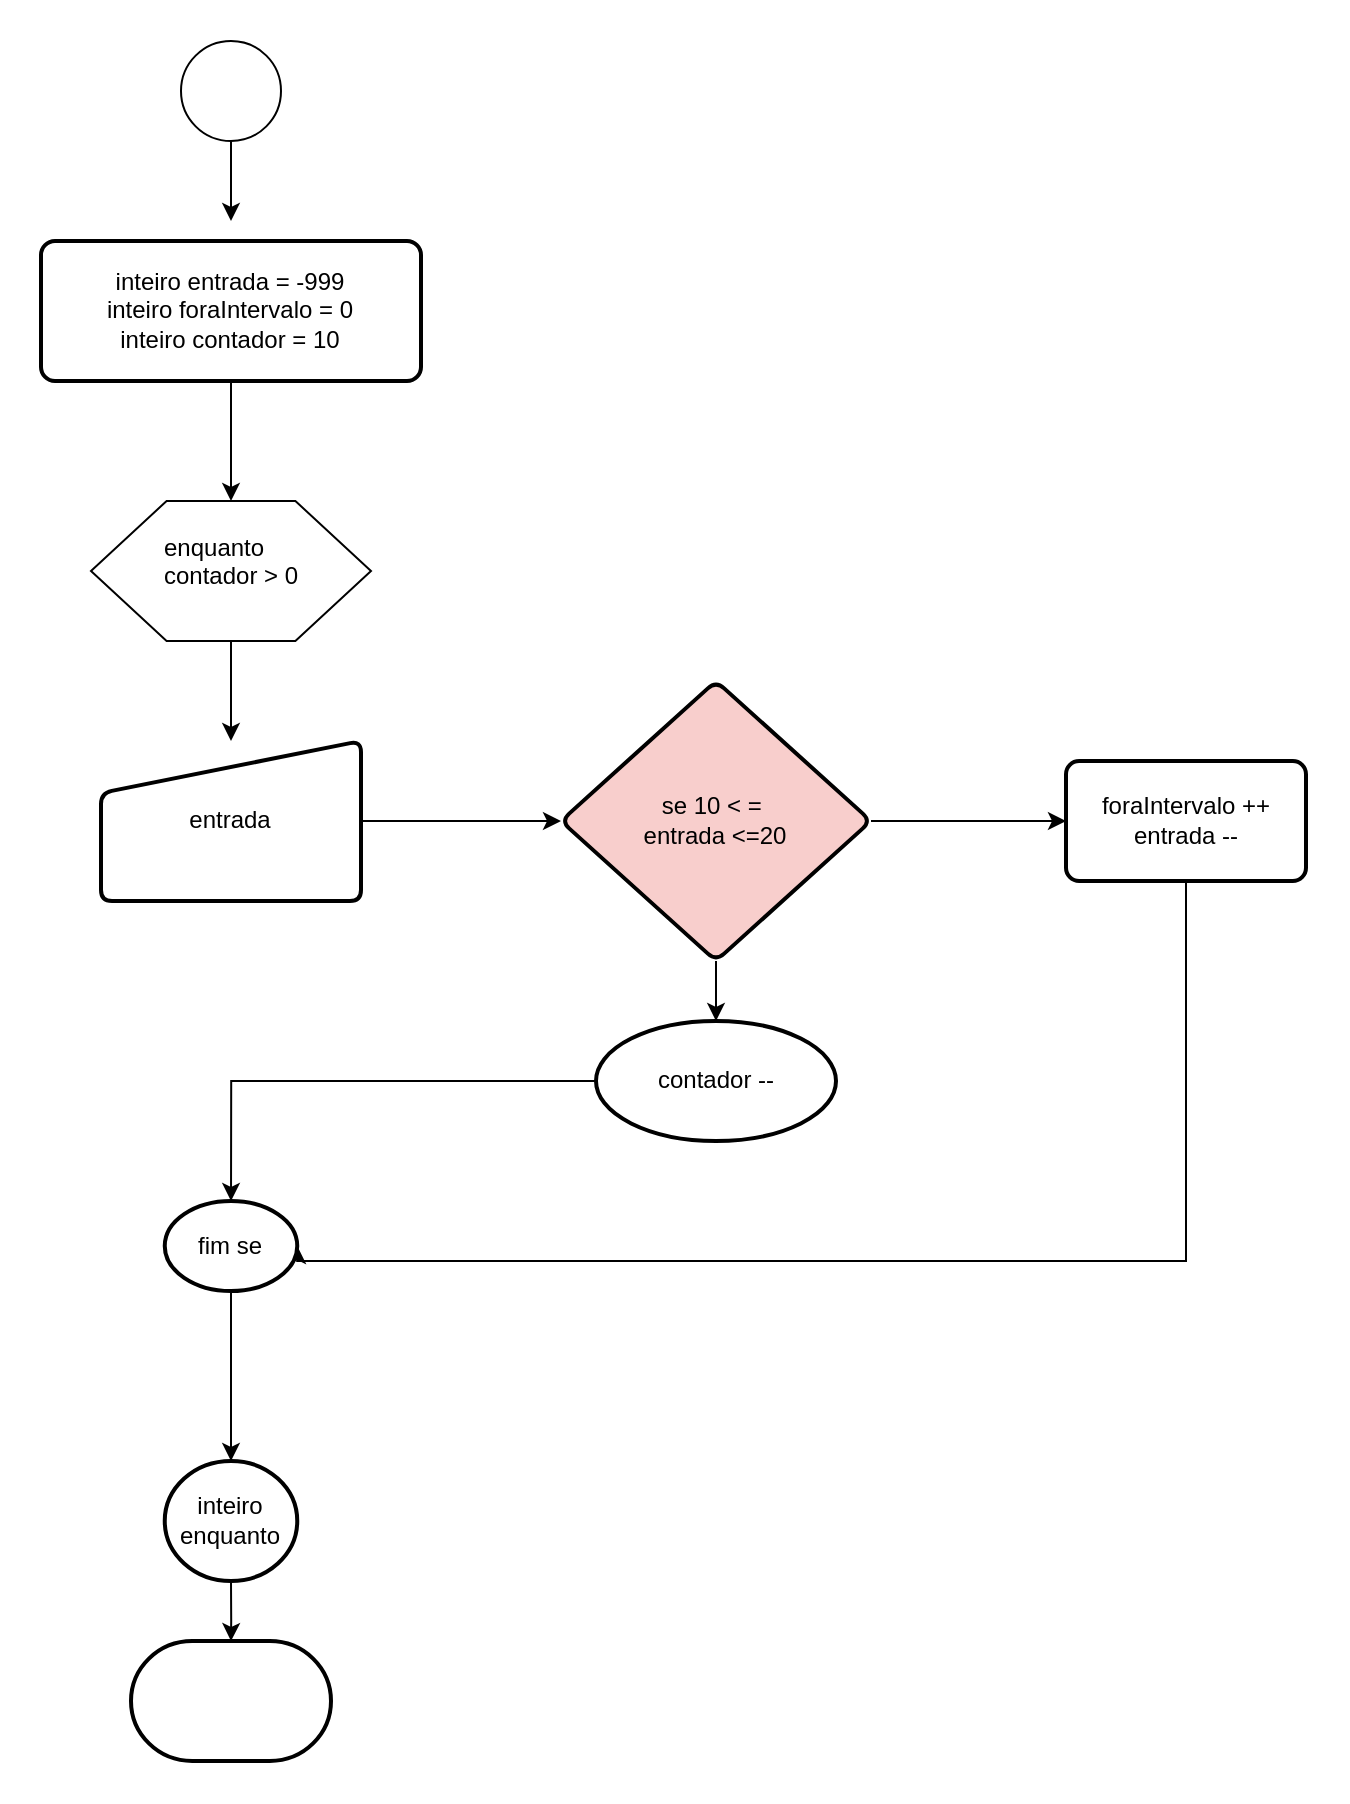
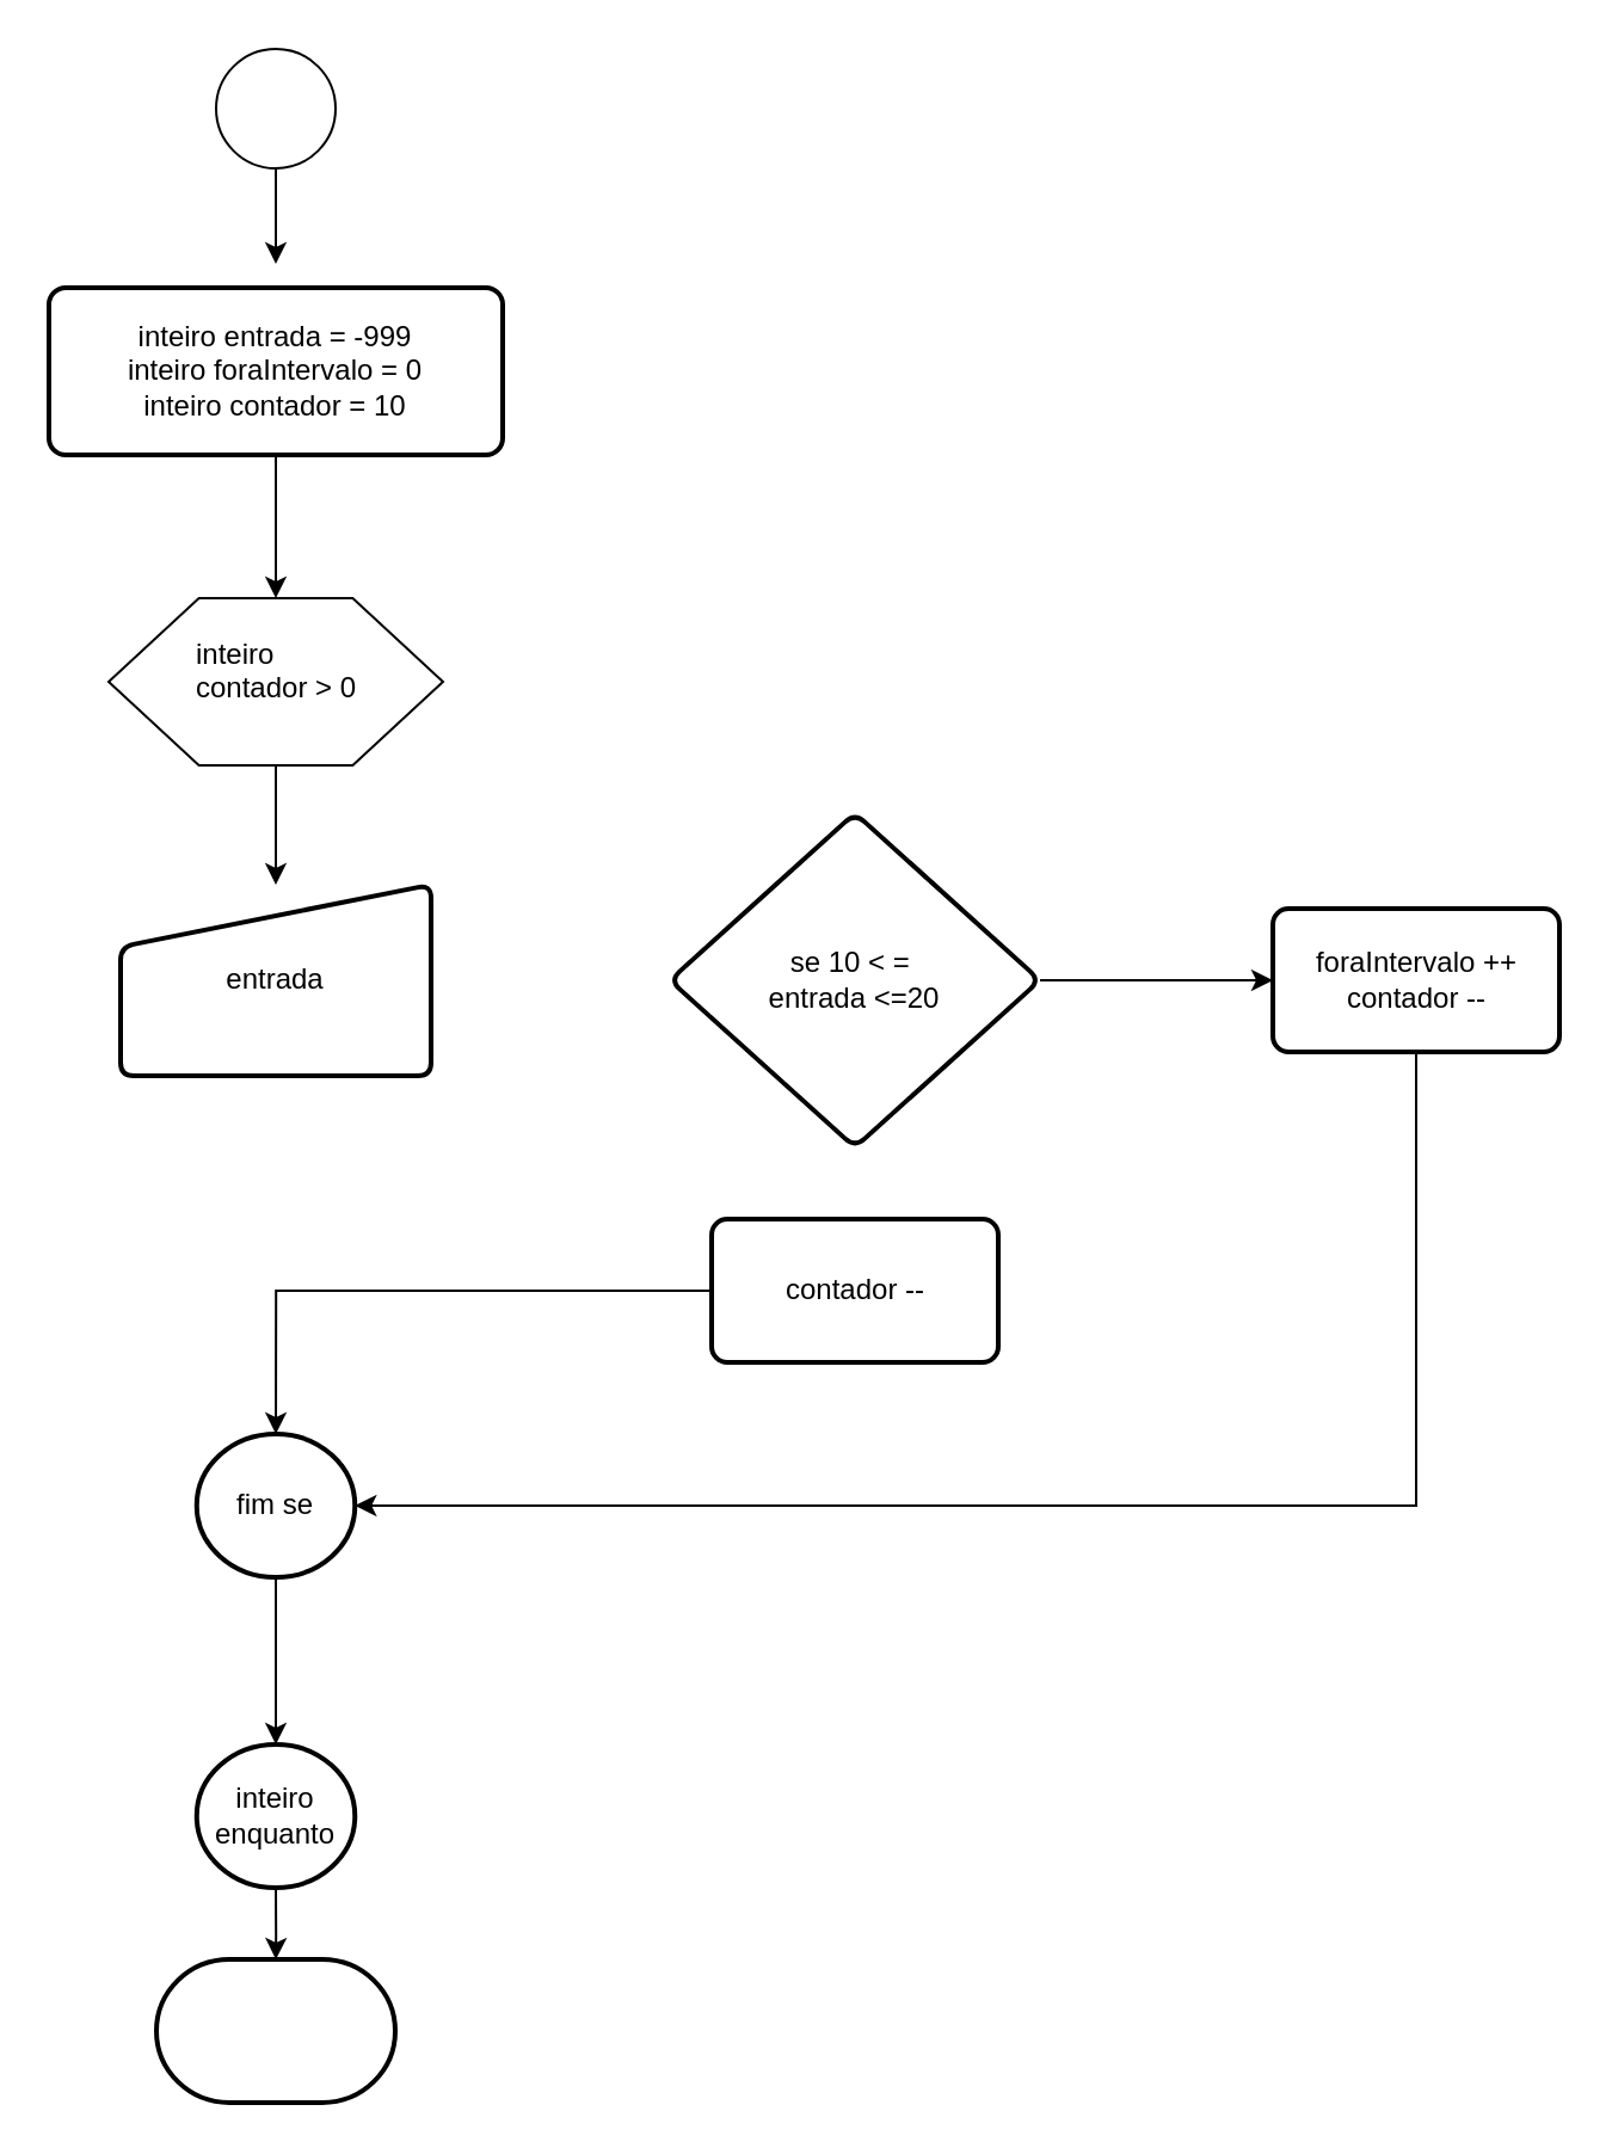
- <mxCell id="11" value="&lt;div&gt;enquanto&amp;nbsp;&lt;/div&gt;&lt;div&gt;contador &amp;gt; 0&lt;/div&gt;" style="text;whiteSpace=wrap;html=1;" vertex="1" parent="1"><mxGeometry x="80" y="260" width="110" height="50" as="geometry" /></mxCell>
+ <mxCell id="11" value="&lt;div&gt;inteiro&amp;nbsp;&lt;/div&gt;&lt;div&gt;contador &amp;gt; 0&lt;/div&gt;" style="text;whiteSpace=wrap;html=1;" vertex="1" parent="1"><mxGeometry x="80" y="260" width="110" height="50" as="geometry" /></mxCell>
- <mxCell id="7" value="" style="edgeStyle=orthogonalEdgeStyle;rounded=0;orthogonalLoop=1;jettySize=auto;html=1;" edge="1" parent="1" source="8" target="14"><mxGeometry relative="1" as="geometry" /></mxCell>
- <mxCell id="14" value="&lt;div&gt;se 10 &amp;lt; =&amp;nbsp;&lt;/div&gt;&lt;div&gt;entrada &amp;lt;=20&lt;/div&gt;" style="rhombus;whiteSpace=wrap;html=1;strokeWidth=2;rounded=1;arcSize=11;fillColor=#f8cecc;" vertex="1" parent="1"><mxGeometry x="280" y="340" width="155" height="140" as="geometry" /></mxCell>
+ <mxCell id="14" value="&lt;div&gt;se 10 &amp;lt; =&amp;nbsp;&lt;/div&gt;&lt;div&gt;entrada &amp;lt;=20&lt;/div&gt;" style="rhombus;whiteSpace=wrap;html=1;strokeWidth=2;rounded=1;arcSize=11;" vertex="1" parent="1"><mxGeometry x="280" y="340" width="155" height="140" as="geometry" /></mxCell>
- <mxCell id="16" value="&lt;div&gt;foraIntervalo ++&lt;/div&gt;&lt;div&gt;entrada --&lt;br&gt;&lt;/div&gt;" style="whiteSpace=wrap;html=1;strokeWidth=2;rounded=1;arcSize=11;" vertex="1" parent="1"><mxGeometry x="532.5" y="380" width="120" height="60" as="geometry" /></mxCell>
+ <mxCell id="16" value="&lt;div&gt;foraIntervalo ++&lt;/div&gt;&lt;div&gt;contador --&lt;br&gt;&lt;/div&gt;" style="whiteSpace=wrap;html=1;strokeWidth=2;rounded=1;arcSize=11;" vertex="1" parent="1"><mxGeometry x="532.5" y="380" width="120" height="60" as="geometry" /></mxCell>
- <mxCell id="13" value="" style="edgeStyle=orthogonalEdgeStyle;rounded=0;orthogonalLoop=1;jettySize=auto;html=1;" edge="1" parent="1" source="14" target="18"><mxGeometry relative="1" as="geometry" /></mxCell>
- <mxCell id="18" value="contador --" style="ellipse;whiteSpace=wrap;html=1;strokeWidth=2;arcSize=11;" vertex="1" parent="1"><mxGeometry x="297.5" y="510" width="120" height="60" as="geometry" /></mxCell>
+ <mxCell id="18" value="contador --" style="whiteSpace=wrap;html=1;strokeWidth=2;rounded=1;arcSize=11;" vertex="1" parent="1"><mxGeometry x="297.5" y="510" width="120" height="60" as="geometry" /></mxCell>
- <mxCell id="20" value="fim se" style="ellipse;whiteSpace=wrap;html=1;strokeWidth=2;rounded=1;arcSize=11;" vertex="1" parent="1"><mxGeometry x="81.88" y="600" width="66.25" height="45" as="geometry" /></mxCell>
+ <mxCell id="20" value="fim se" style="ellipse;whiteSpace=wrap;html=1;strokeWidth=2;rounded=1;arcSize=11;" vertex="1" parent="1"><mxGeometry x="81.88" y="600" width="66.25" height="60" as="geometry" /></mxCell>
